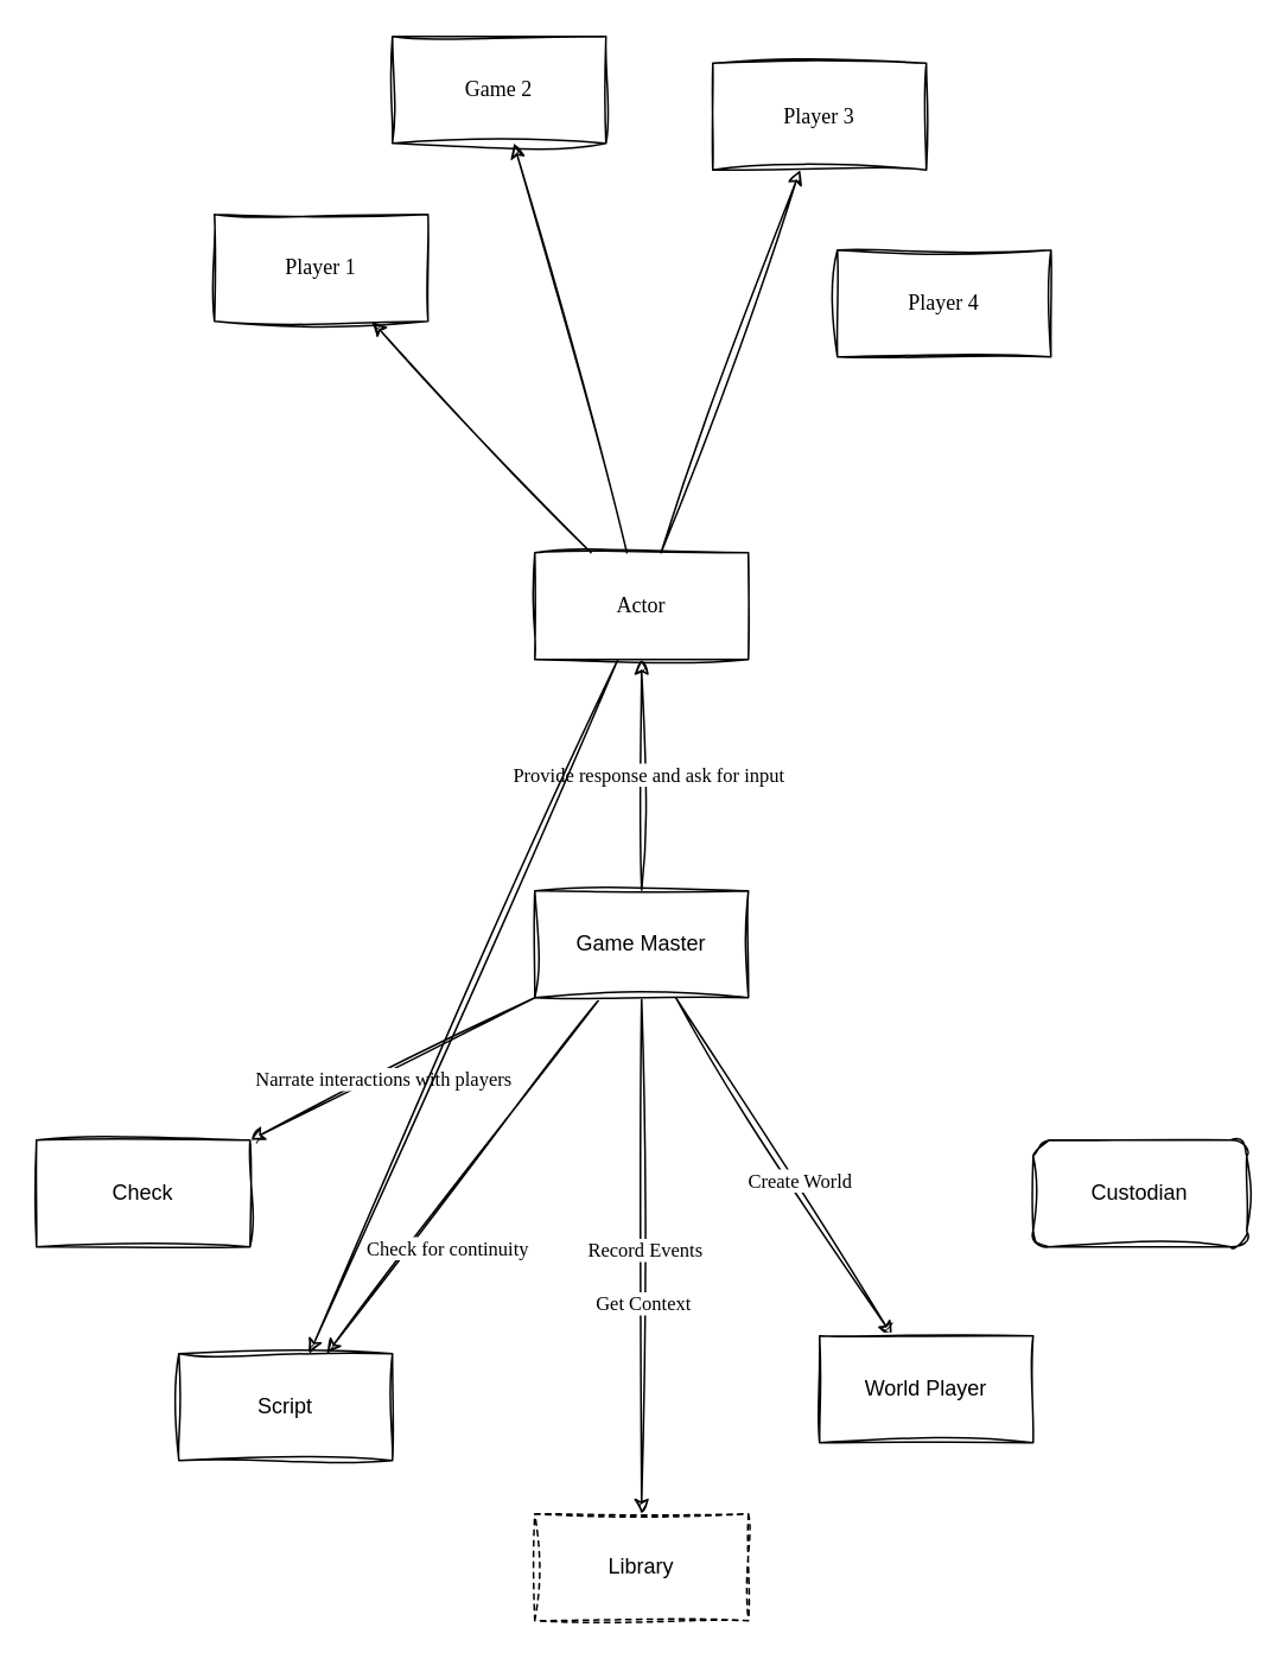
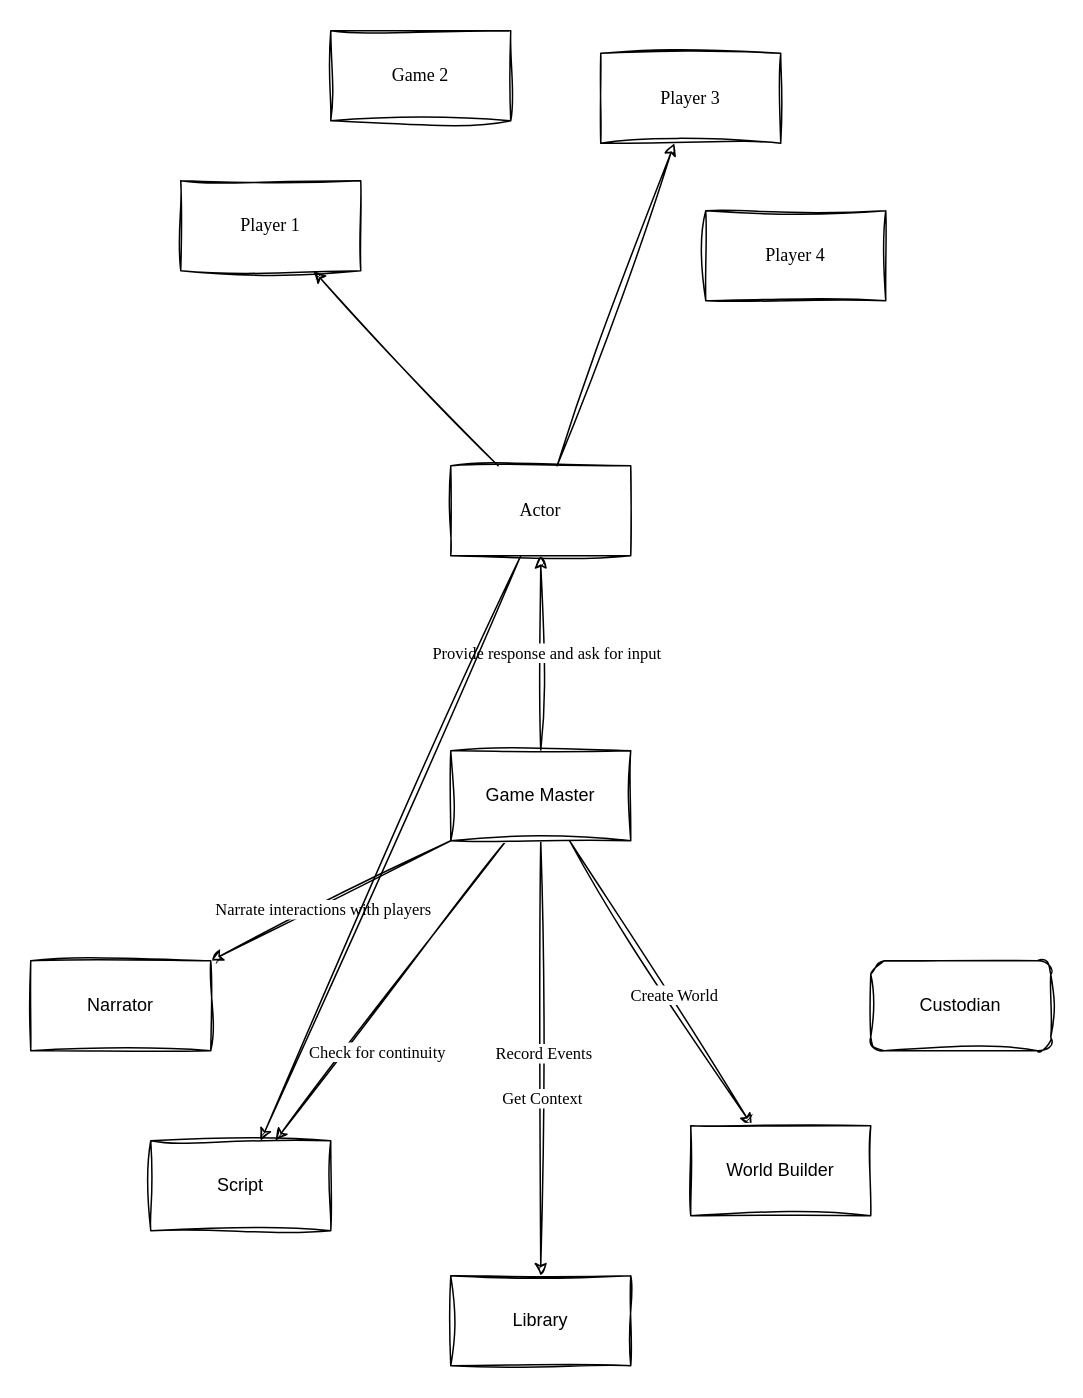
- <mxCell id="17" style="rounded=0;sketch=1;hachureGap=4;jiggle=2;curveFitting=1;orthogonalLoop=1;jettySize=auto;html=1;fontFamily=Architects Daughter;fontSource=https%3A%2F%2Ffonts.googleapis.com%2Fcss%3Ffamily%3DArchitects%2BDaughter;" parent="1" source="20" target="22" edge="1"><mxGeometry relative="1" as="geometry" /></mxCell>
- <mxCell id="14" value="Check" style="rounded=0;whiteSpace=wrap;html=1;sketch=1;curveFitting=1;jiggle=2;" parent="1" vertex="1"><mxGeometry x="20" y="640" width="120" height="60" as="geometry" /></mxCell>
+ <mxCell id="14" value="Narrator" style="rounded=0;whiteSpace=wrap;html=1;sketch=1;curveFitting=1;jiggle=2;" parent="1" vertex="1"><mxGeometry x="20" y="640" width="120" height="60" as="geometry" /></mxCell>
- <mxCell id="26" value="World Player" style="rounded=0;whiteSpace=wrap;html=1;sketch=1;curveFitting=1;jiggle=2;" parent="1" vertex="1"><mxGeometry x="460" y="750" width="120" height="60" as="geometry" /></mxCell>
+ <mxCell id="26" value="World Builder" style="rounded=0;whiteSpace=wrap;html=1;sketch=1;curveFitting=1;jiggle=2;" parent="1" vertex="1"><mxGeometry x="460" y="750" width="120" height="60" as="geometry" /></mxCell>
- <mxCell id="16" value="Library" style="rounded=0;whiteSpace=wrap;html=1;sketch=1;curveFitting=1;jiggle=2;dashed=1;" parent="1" vertex="1"><mxGeometry x="300" y="850" width="120" height="60" as="geometry" /></mxCell>
+ <mxCell id="16" value="Library" style="rounded=0;whiteSpace=wrap;html=1;sketch=1;curveFitting=1;jiggle=2;" parent="1" vertex="1"><mxGeometry x="300" y="850" width="120" height="60" as="geometry" /></mxCell>
